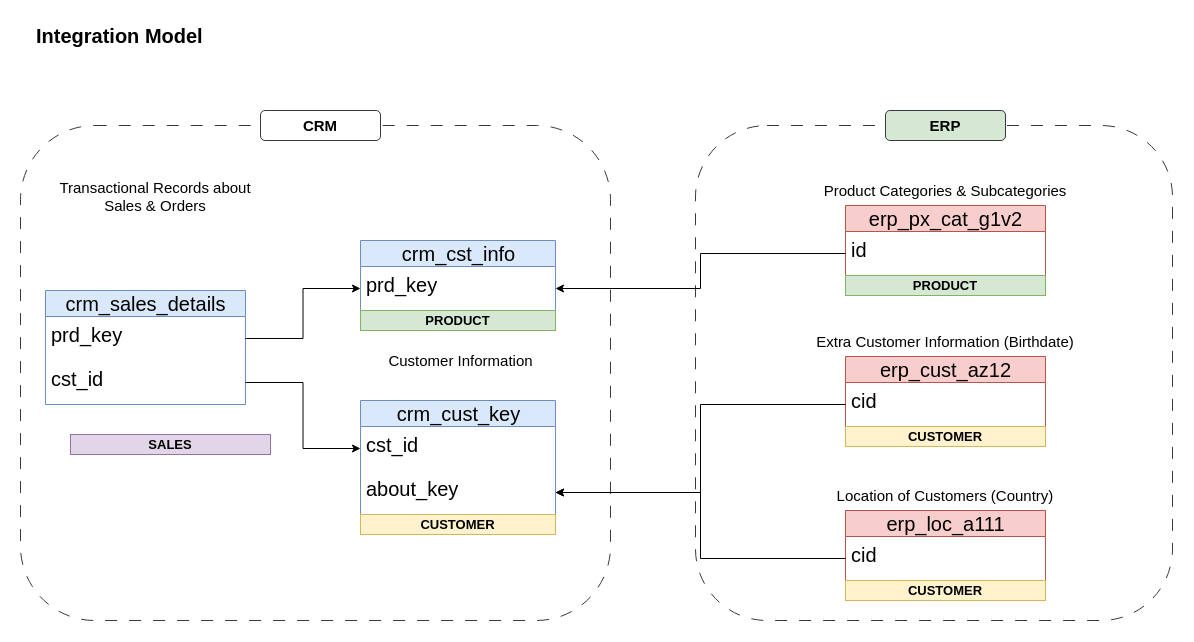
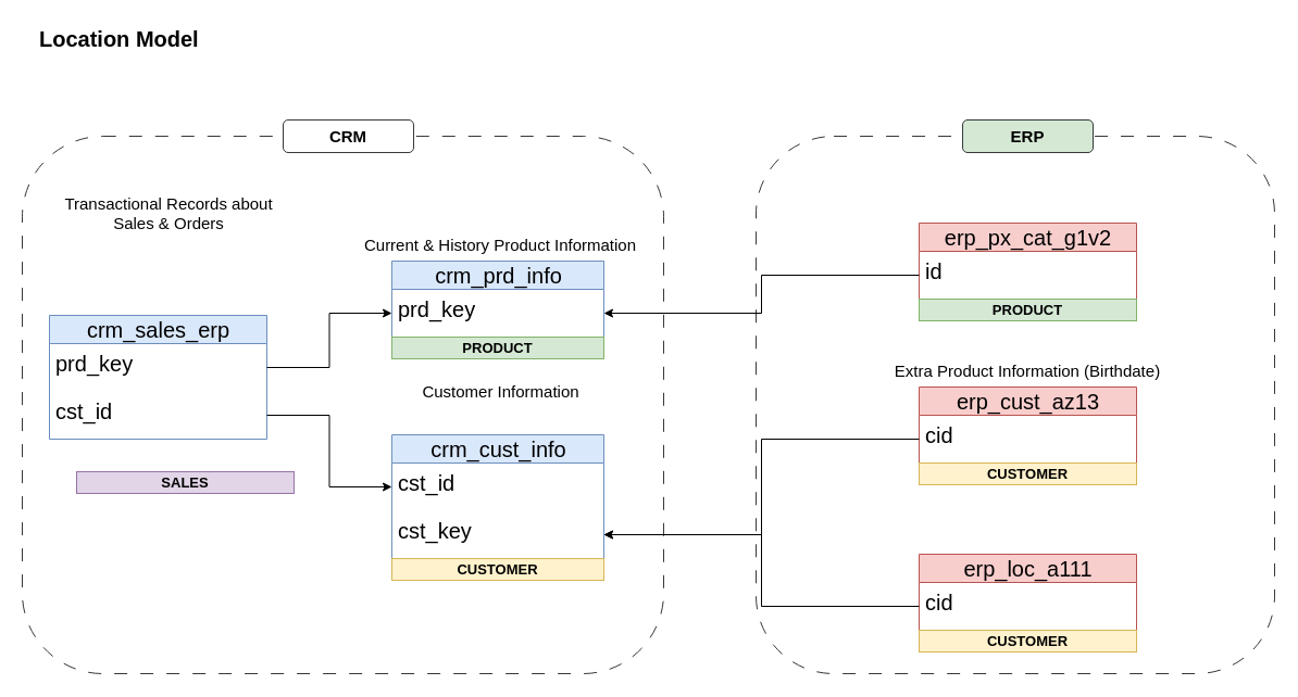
- <mxCell id="4" value="&lt;font style=&quot;font-size: 20px;&quot;&gt;&lt;b&gt;Integration Model&lt;/b&gt;&lt;/font&gt;" style="text;strokeColor=none;fillColor=none;align=left;verticalAlign=middle;spacingLeft=4;spacingRight=4;overflow=hidden;points=[[0,0.5],[1,0.5]];portConstraint=eastwest;rotatable=0;whiteSpace=wrap;html=1;" parent="1" vertex="1"><mxGeometry x="30" y="20" width="310" height="30" as="geometry" /></mxCell>
+ <mxCell id="4" value="&lt;font style=&quot;font-size: 20px;&quot;&gt;&lt;b&gt;Location Model&lt;/b&gt;&lt;/font&gt;" style="text;strokeColor=none;fillColor=none;align=left;verticalAlign=middle;spacingLeft=4;spacingRight=4;overflow=hidden;points=[[0,0.5],[1,0.5]];portConstraint=eastwest;rotatable=0;whiteSpace=wrap;html=1;" parent="1" vertex="1"><mxGeometry x="30" y="20" width="310" height="30" as="geometry" /></mxCell>
- <mxCell id="28" value="&lt;font style=&quot;font-size: 15px;&quot;&gt;Product Categories &amp;amp; Subcategories&lt;/font&gt;" style="text;html=1;align=center;verticalAlign=middle;whiteSpace=wrap;rounded=0;" parent="1" vertex="1"><mxGeometry x="815" y="175" width="260" height="30" as="geometry" /></mxCell>
+ <mxCell id="11" value="&lt;font style=&quot;font-size: 15px;&quot;&gt;Current &amp;amp; History Product Information&lt;/font&gt;" style="text;html=1;align=center;verticalAlign=middle;whiteSpace=wrap;rounded=0;" parent="1" vertex="1"><mxGeometry x="330" y="210" width="260" height="30" as="geometry" /></mxCell>
- <mxCell id="9" value="&lt;font&gt;crm_cst_info&lt;/font&gt;" style="swimlane;fontStyle=0;childLayout=stackLayout;horizontal=1;startSize=26;fillColor=#dae8fc;horizontalStack=0;resizeParent=1;resizeParentMax=0;resizeLast=0;collapsible=1;marginBottom=0;html=1;strokeColor=#6c8ebf;fontSize=20;" parent="1" vertex="1"><mxGeometry x="360" y="240" width="195" height="70" as="geometry" /></mxCell>
+ <mxCell id="9" value="&lt;font&gt;crm_prd_info&lt;/font&gt;" style="swimlane;fontStyle=0;childLayout=stackLayout;horizontal=1;startSize=26;fillColor=#dae8fc;horizontalStack=0;resizeParent=1;resizeParentMax=0;resizeLast=0;collapsible=1;marginBottom=0;html=1;strokeColor=#6c8ebf;fontSize=20;" parent="1" vertex="1"><mxGeometry x="360" y="240" width="195" height="70" as="geometry" /></mxCell>
- <mxCell id="12" value="&lt;font&gt;crm_sales_details&lt;/font&gt;" style="swimlane;fontStyle=0;childLayout=stackLayout;horizontal=1;startSize=26;fillColor=#dae8fc;horizontalStack=0;resizeParent=1;resizeParentMax=0;resizeLast=0;collapsible=1;marginBottom=0;html=1;strokeColor=#6c8ebf;fontSize=20;gradientColor=none;" parent="1" vertex="1"><mxGeometry x="45" y="290" width="200" height="114" as="geometry" /></mxCell>
+ <mxCell id="12" value="&lt;font&gt;crm_sales_erp&lt;/font&gt;" style="swimlane;fontStyle=0;childLayout=stackLayout;horizontal=1;startSize=26;fillColor=#dae8fc;horizontalStack=0;resizeParent=1;resizeParentMax=0;resizeLast=0;collapsible=1;marginBottom=0;html=1;strokeColor=#6c8ebf;fontSize=20;gradientColor=none;" parent="1" vertex="1"><mxGeometry x="45" y="290" width="200" height="114" as="geometry" /></mxCell>
- <mxCell id="20" value="&lt;font style=&quot;font-size: 15px;&quot;&gt;Extra Customer Information (Birthdate)&lt;/font&gt;" style="text;html=1;align=center;verticalAlign=middle;whiteSpace=wrap;rounded=0;" parent="1" vertex="1"><mxGeometry x="815" y="326" width="260" height="30" as="geometry" /></mxCell>
+ <mxCell id="20" value="&lt;font style=&quot;font-size: 15px;&quot;&gt;Extra Product Information (Birthdate)&lt;/font&gt;" style="text;html=1;align=center;verticalAlign=middle;whiteSpace=wrap;rounded=0;" parent="1" vertex="1"><mxGeometry x="815" y="326" width="260" height="30" as="geometry" /></mxCell>
- <mxCell id="18" value="&lt;font&gt;erp_cust_az12&lt;/font&gt;" style="swimlane;fontStyle=0;childLayout=stackLayout;horizontal=1;startSize=26;fillColor=#f8cecc;horizontalStack=0;resizeParent=1;resizeParentMax=0;resizeLast=0;collapsible=1;marginBottom=0;html=1;strokeColor=#b85450;fontSize=20;" parent="1" vertex="1"><mxGeometry x="845" y="356" width="200" height="70" as="geometry" /></mxCell>
+ <mxCell id="18" value="&lt;font&gt;erp_cust_az13&lt;/font&gt;" style="swimlane;fontStyle=0;childLayout=stackLayout;horizontal=1;startSize=26;fillColor=#f8cecc;horizontalStack=0;resizeParent=1;resizeParentMax=0;resizeLast=0;collapsible=1;marginBottom=0;html=1;strokeColor=#b85450;fontSize=20;" parent="1" vertex="1"><mxGeometry x="845" y="356" width="200" height="70" as="geometry" /></mxCell>
- <mxCell id="5" value="&lt;font&gt;crm_cust_key&lt;/font&gt;" style="swimlane;fontStyle=0;childLayout=stackLayout;horizontal=1;startSize=26;fillColor=#dae8fc;horizontalStack=0;resizeParent=1;resizeParentMax=0;resizeLast=0;collapsible=1;marginBottom=0;html=1;strokeColor=#6c8ebf;fontSize=20;" parent="1" vertex="1"><mxGeometry x="360" y="400" width="195" height="114" as="geometry" /></mxCell>
+ <mxCell id="5" value="&lt;font&gt;crm_cust_info&lt;/font&gt;" style="swimlane;fontStyle=0;childLayout=stackLayout;horizontal=1;startSize=26;fillColor=#dae8fc;horizontalStack=0;resizeParent=1;resizeParentMax=0;resizeLast=0;collapsible=1;marginBottom=0;html=1;strokeColor=#6c8ebf;fontSize=20;" parent="1" vertex="1"><mxGeometry x="360" y="400" width="195" height="114" as="geometry" /></mxCell>
- <mxCell id="7" value="about_key" style="text;strokeColor=none;fillColor=none;align=left;verticalAlign=top;spacingLeft=4;spacingRight=4;overflow=hidden;rotatable=0;points=[[0,0.5],[1,0.5]];portConstraint=eastwest;whiteSpace=wrap;html=1;fontSize=20;" parent="5" vertex="1"><mxGeometry y="70" width="195" height="44" as="geometry" /></mxCell>
+ <mxCell id="7" value="cst_key" style="text;strokeColor=none;fillColor=none;align=left;verticalAlign=top;spacingLeft=4;spacingRight=4;overflow=hidden;rotatable=0;points=[[0,0.5],[1,0.5]];portConstraint=eastwest;whiteSpace=wrap;html=1;fontSize=20;" parent="5" vertex="1"><mxGeometry y="70" width="195" height="44" as="geometry" /></mxCell>
- <mxCell id="24" value="&lt;font style=&quot;font-size: 15px;&quot;&gt;Location of Customers (Country)&lt;/font&gt;" style="text;html=1;align=center;verticalAlign=middle;whiteSpace=wrap;rounded=0;" parent="1" vertex="1"><mxGeometry x="815" y="480" width="260" height="30" as="geometry" /></mxCell>
